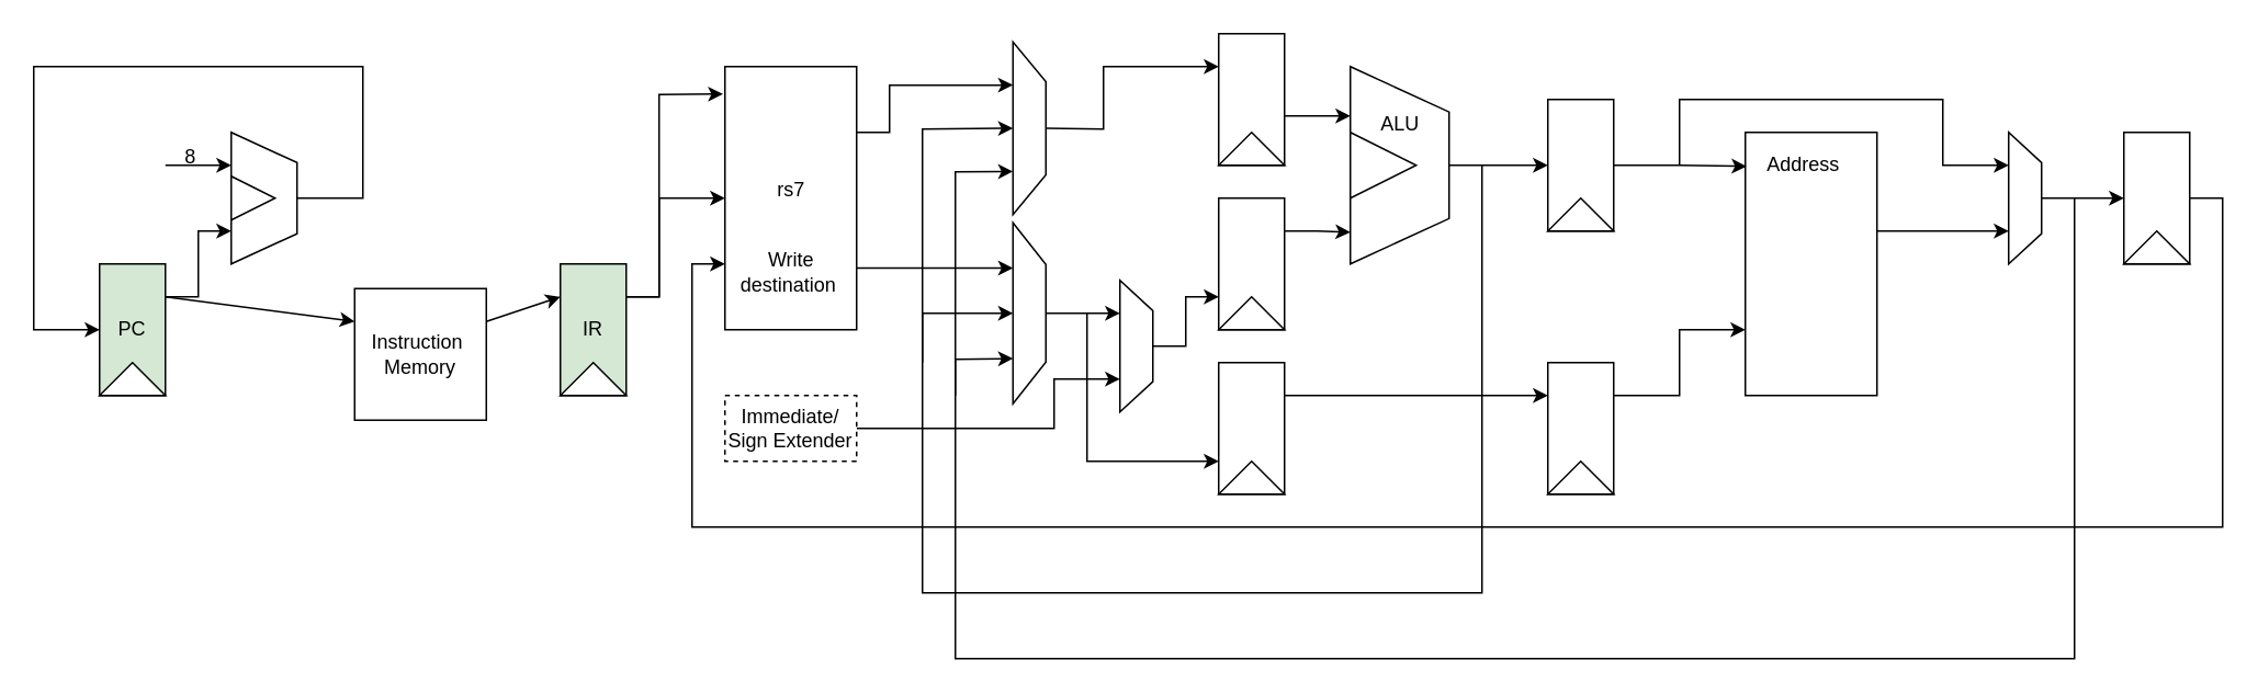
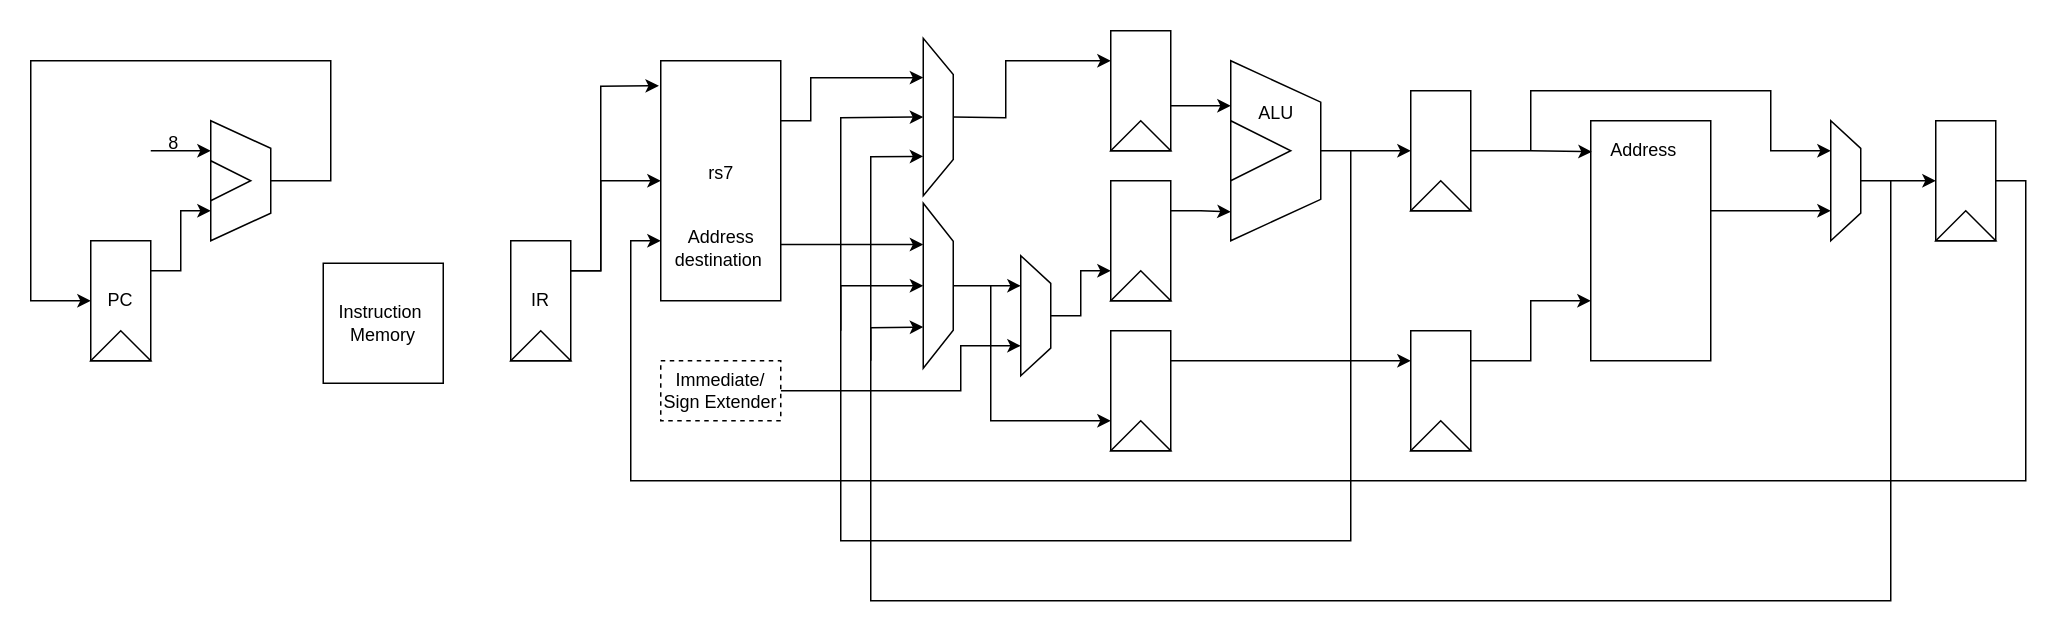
- <mxCell id="63" value="Write &lt;br&gt;destination&amp;nbsp;" style="text;html=1;align=center;verticalAlign=middle;resizable=0;points=[];autosize=1;strokeColor=none;fillColor=none;" vertex="1" parent="1"><mxGeometry x="440" y="145" width="80" height="40" as="geometry" /></mxCell>
+ <mxCell id="63" value="Address &lt;br&gt;destination&amp;nbsp;" style="text;html=1;align=center;verticalAlign=middle;resizable=0;points=[];autosize=1;strokeColor=none;fillColor=none;" vertex="1" parent="1"><mxGeometry x="440" y="145" width="80" height="40" as="geometry" /></mxCell>
- <mxCell id="8" value="" style="endArrow=classic;html=1;rounded=0;exitX=1;exitY=0.25;exitDx=0;exitDy=0;entryX=0;entryY=0.25;entryDx=0;entryDy=0;" parent="1" source="3" target="13" edge="1"><mxGeometry width="50" height="50" relative="1" as="geometry"><mxPoint x="170" y="350" as="sourcePoint" /><mxPoint x="180" y="180" as="targetPoint" /></mxGeometry></mxCell>
- <mxCell id="17" value="" style="endArrow=classic;html=1;rounded=0;entryX=0;entryY=0.25;entryDx=0;entryDy=0;exitX=1;exitY=0.25;exitDx=0;exitDy=0;" parent="1" source="13" target="15" edge="1"><mxGeometry width="50" height="50" relative="1" as="geometry"><mxPoint x="330" y="360" as="sourcePoint" /><mxPoint x="380" y="310" as="targetPoint" /></mxGeometry></mxCell>
- <mxCell id="3" value="PC" style="rounded=0;whiteSpace=wrap;html=1;fillColor=#d5e8d4;" parent="2" vertex="1"><mxGeometry width="40" height="80" as="geometry" /></mxCell>
+ <mxCell id="3" value="PC" style="rounded=0;whiteSpace=wrap;html=1;" parent="2" vertex="1"><mxGeometry width="40" height="80" as="geometry" /></mxCell>
- <mxCell id="15" value="IR" style="rounded=0;whiteSpace=wrap;html=1;fillColor=#d5e8d4;" parent="14" vertex="1"><mxGeometry width="40" height="80" as="geometry" /></mxCell>
+ <mxCell id="15" value="IR" style="rounded=0;whiteSpace=wrap;html=1;" parent="14" vertex="1"><mxGeometry width="40" height="80" as="geometry" /></mxCell>
